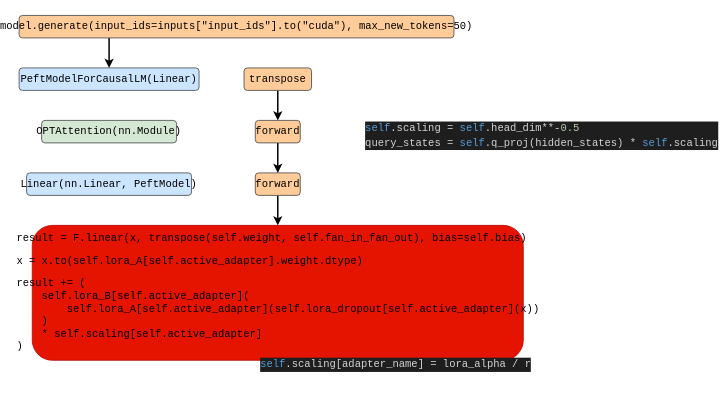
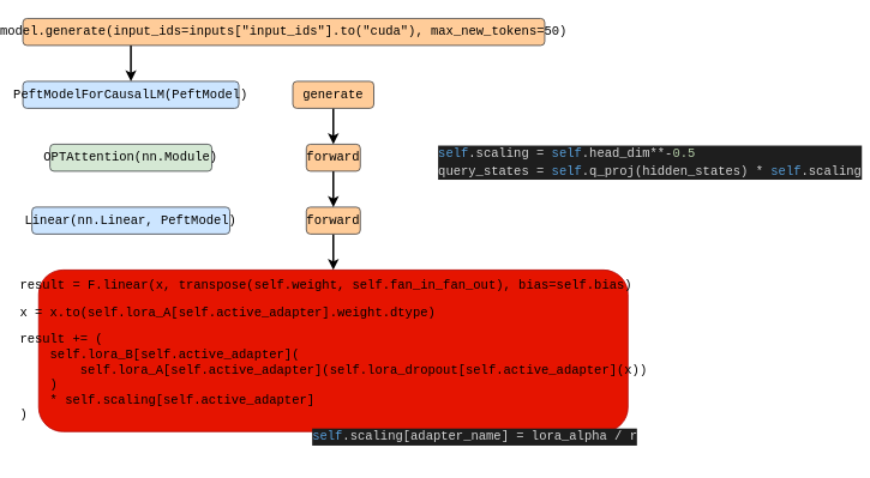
- <mxCell id="4" value="&lt;div style=&quot;font-family: Consolas, &amp;quot;Courier New&amp;quot;, monospace; font-size: 14px; line-height: 19px; white-space: pre;&quot;&gt;&lt;div style=&quot;line-height: 19px;&quot;&gt;PeftModelForCausalLM(Linear)&lt;/div&gt;&lt;/div&gt;" style="rounded=1;whiteSpace=wrap;html=1;fillColor=#cce5ff;strokeColor=#36393d;labelBackgroundColor=none;" vertex="1" parent="1"><mxGeometry x="20" y="90" width="240" height="30" as="geometry" /></mxCell>
+ <mxCell id="4" value="&lt;div style=&quot;font-family: Consolas, &amp;quot;Courier New&amp;quot;, monospace; font-size: 14px; line-height: 19px; white-space: pre;&quot;&gt;&lt;div style=&quot;line-height: 19px;&quot;&gt;PeftModelForCausalLM(PeftModel)&lt;/div&gt;&lt;/div&gt;" style="rounded=1;whiteSpace=wrap;html=1;fillColor=#cce5ff;strokeColor=#36393d;labelBackgroundColor=none;" vertex="1" parent="1"><mxGeometry x="20" y="90" width="240" height="30" as="geometry" /></mxCell>
- <mxCell id="9" value="&lt;div style=&quot;font-family: Consolas, &amp;quot;Courier New&amp;quot;, monospace; font-size: 14px; line-height: 19px; white-space: pre;&quot;&gt;transpose&lt;/div&gt;" style="rounded=1;whiteSpace=wrap;html=1;fillColor=#ffcc99;strokeColor=#36393d;fontColor=default;labelBackgroundColor=none;" vertex="1" parent="1"><mxGeometry x="320" y="90" width="90" height="30" as="geometry" /></mxCell>
+ <mxCell id="9" value="&lt;div style=&quot;font-family: Consolas, &amp;quot;Courier New&amp;quot;, monospace; font-size: 14px; line-height: 19px; white-space: pre;&quot;&gt;generate&lt;/div&gt;" style="rounded=1;whiteSpace=wrap;html=1;fillColor=#ffcc99;strokeColor=#36393d;fontColor=default;labelBackgroundColor=none;" vertex="1" parent="1"><mxGeometry x="320" y="90" width="90" height="30" as="geometry" /></mxCell>
